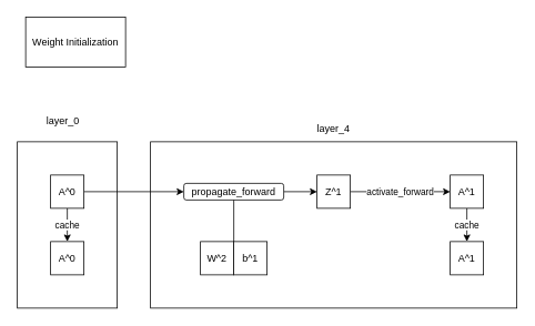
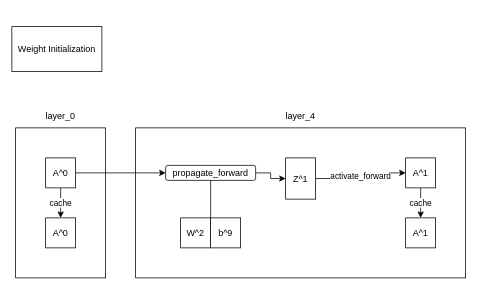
- <mxCell id="4" value="Weight Initialization" style="rounded=0;whiteSpace=wrap;html=1;" vertex="1" parent="1"><mxGeometry x="30" y="20" width="120" height="60" as="geometry" /></mxCell>
+ <mxCell id="4" value="Weight Initialization" style="rounded=0;whiteSpace=wrap;html=1;" vertex="1" parent="1"><mxGeometry x="15" y="35" width="120" height="60" as="geometry" /></mxCell>
- <mxCell id="16" value="layer_0" style="text;html=1;strokeColor=none;fillColor=none;align=center;verticalAlign=middle;whiteSpace=wrap;rounded=0;" vertex="1" parent="1"><mxGeometry x="45" y="130" width="60" height="30" as="geometry" /></mxCell>
+ <mxCell id="16" value="layer_0" style="text;html=1;strokeColor=none;fillColor=none;align=center;verticalAlign=middle;whiteSpace=wrap;rounded=0;" vertex="1" parent="1"><mxGeometry x="50" y="140" width="60" height="30" as="geometry" /></mxCell>
- <mxCell id="9" value="Z^1" style="rounded=0;whiteSpace=wrap;html=1;" vertex="1" parent="1"><mxGeometry x="380" y="210" width="40" height="40" as="geometry" /></mxCell>
+ <mxCell id="9" value="Z^1" style="rounded=0;whiteSpace=wrap;html=1;" vertex="1" parent="1"><mxGeometry x="380" y="210" width="40" height="55" as="geometry" /></mxCell>
- <mxCell id="19" value="b^1" style="rounded=0;whiteSpace=wrap;html=1;" vertex="1" parent="17"><mxGeometry x="40" width="40" height="40" as="geometry" /></mxCell>
+ <mxCell id="19" value="b^9" style="rounded=0;whiteSpace=wrap;html=1;" vertex="1" parent="17"><mxGeometry x="40" width="40" height="40" as="geometry" /></mxCell>
